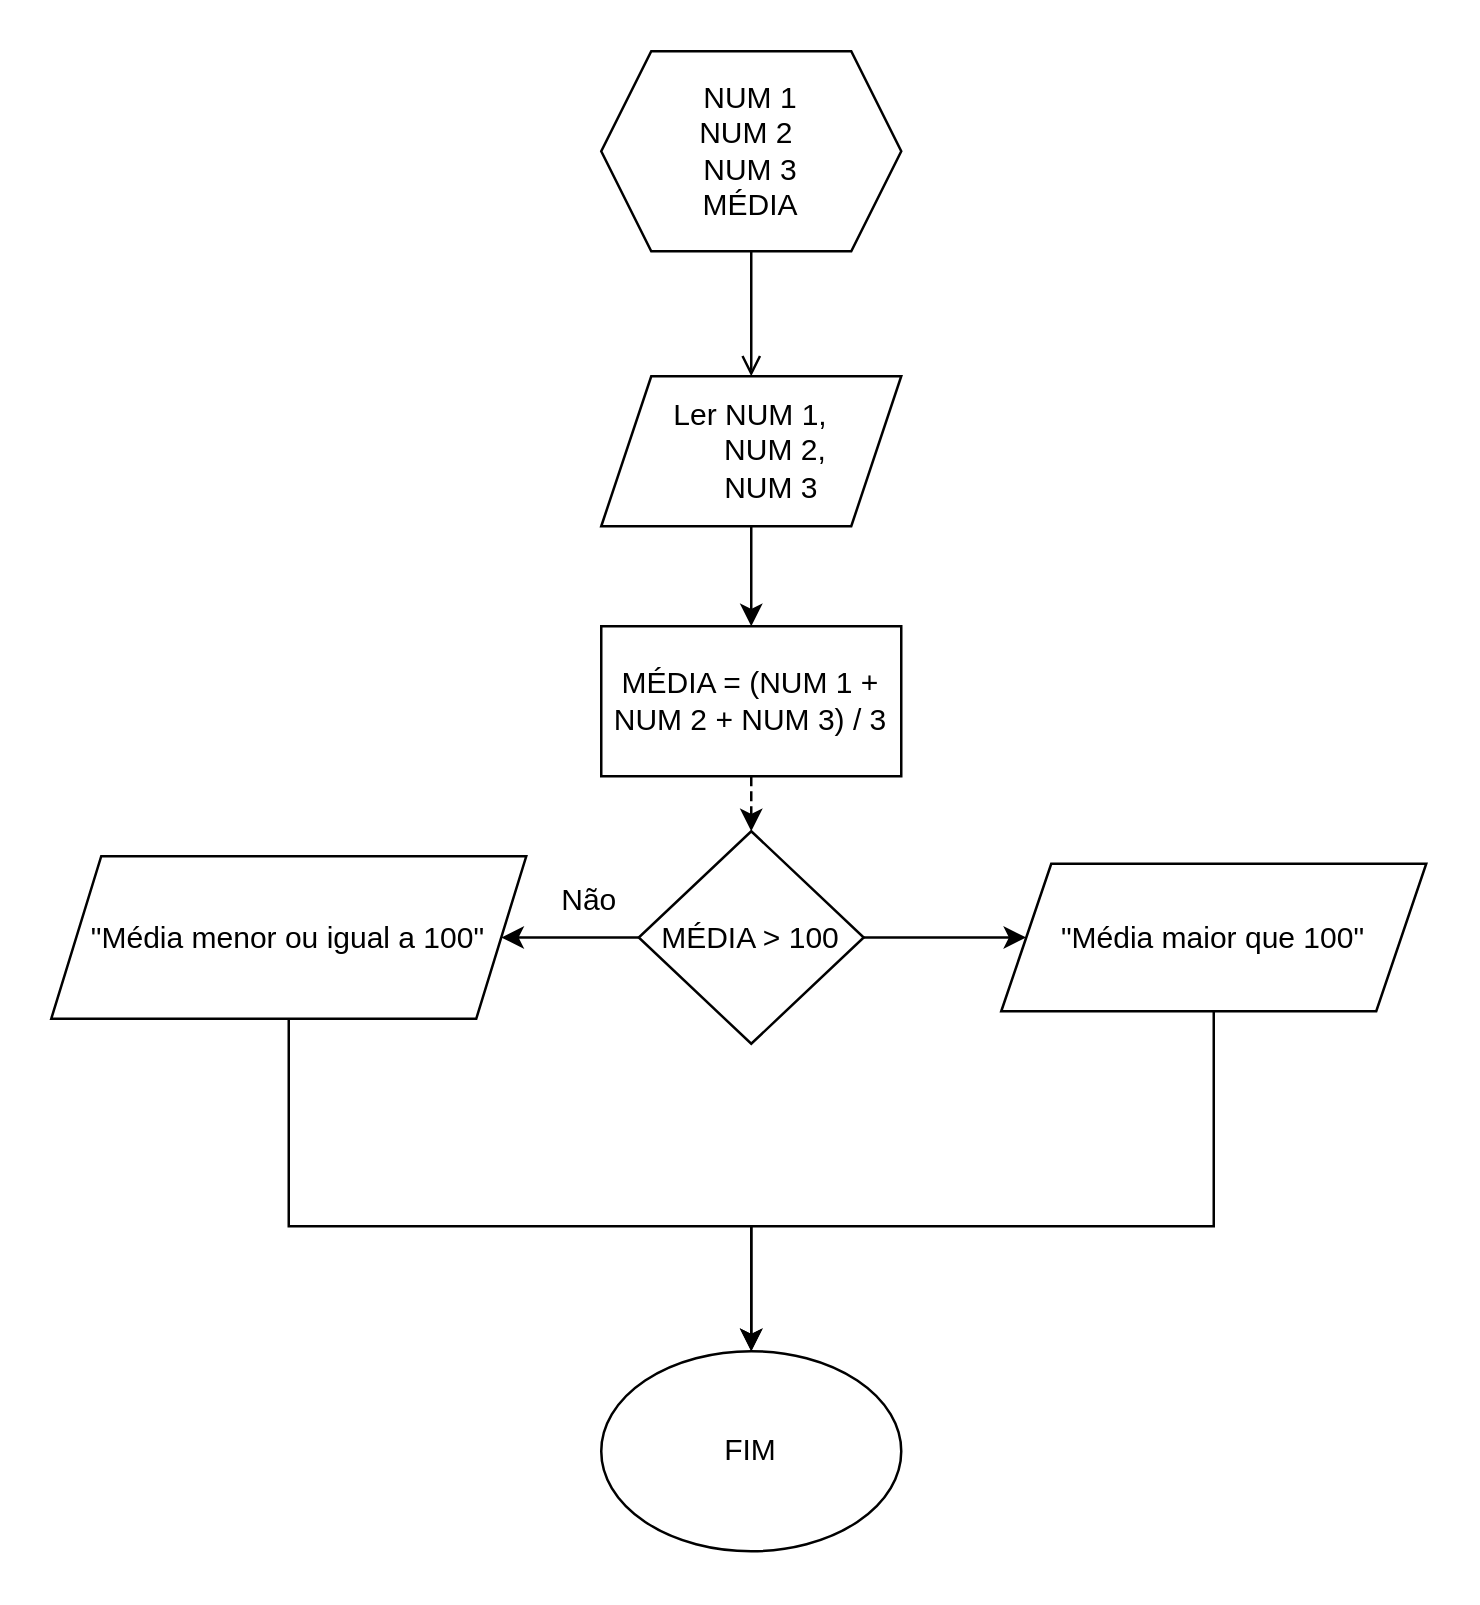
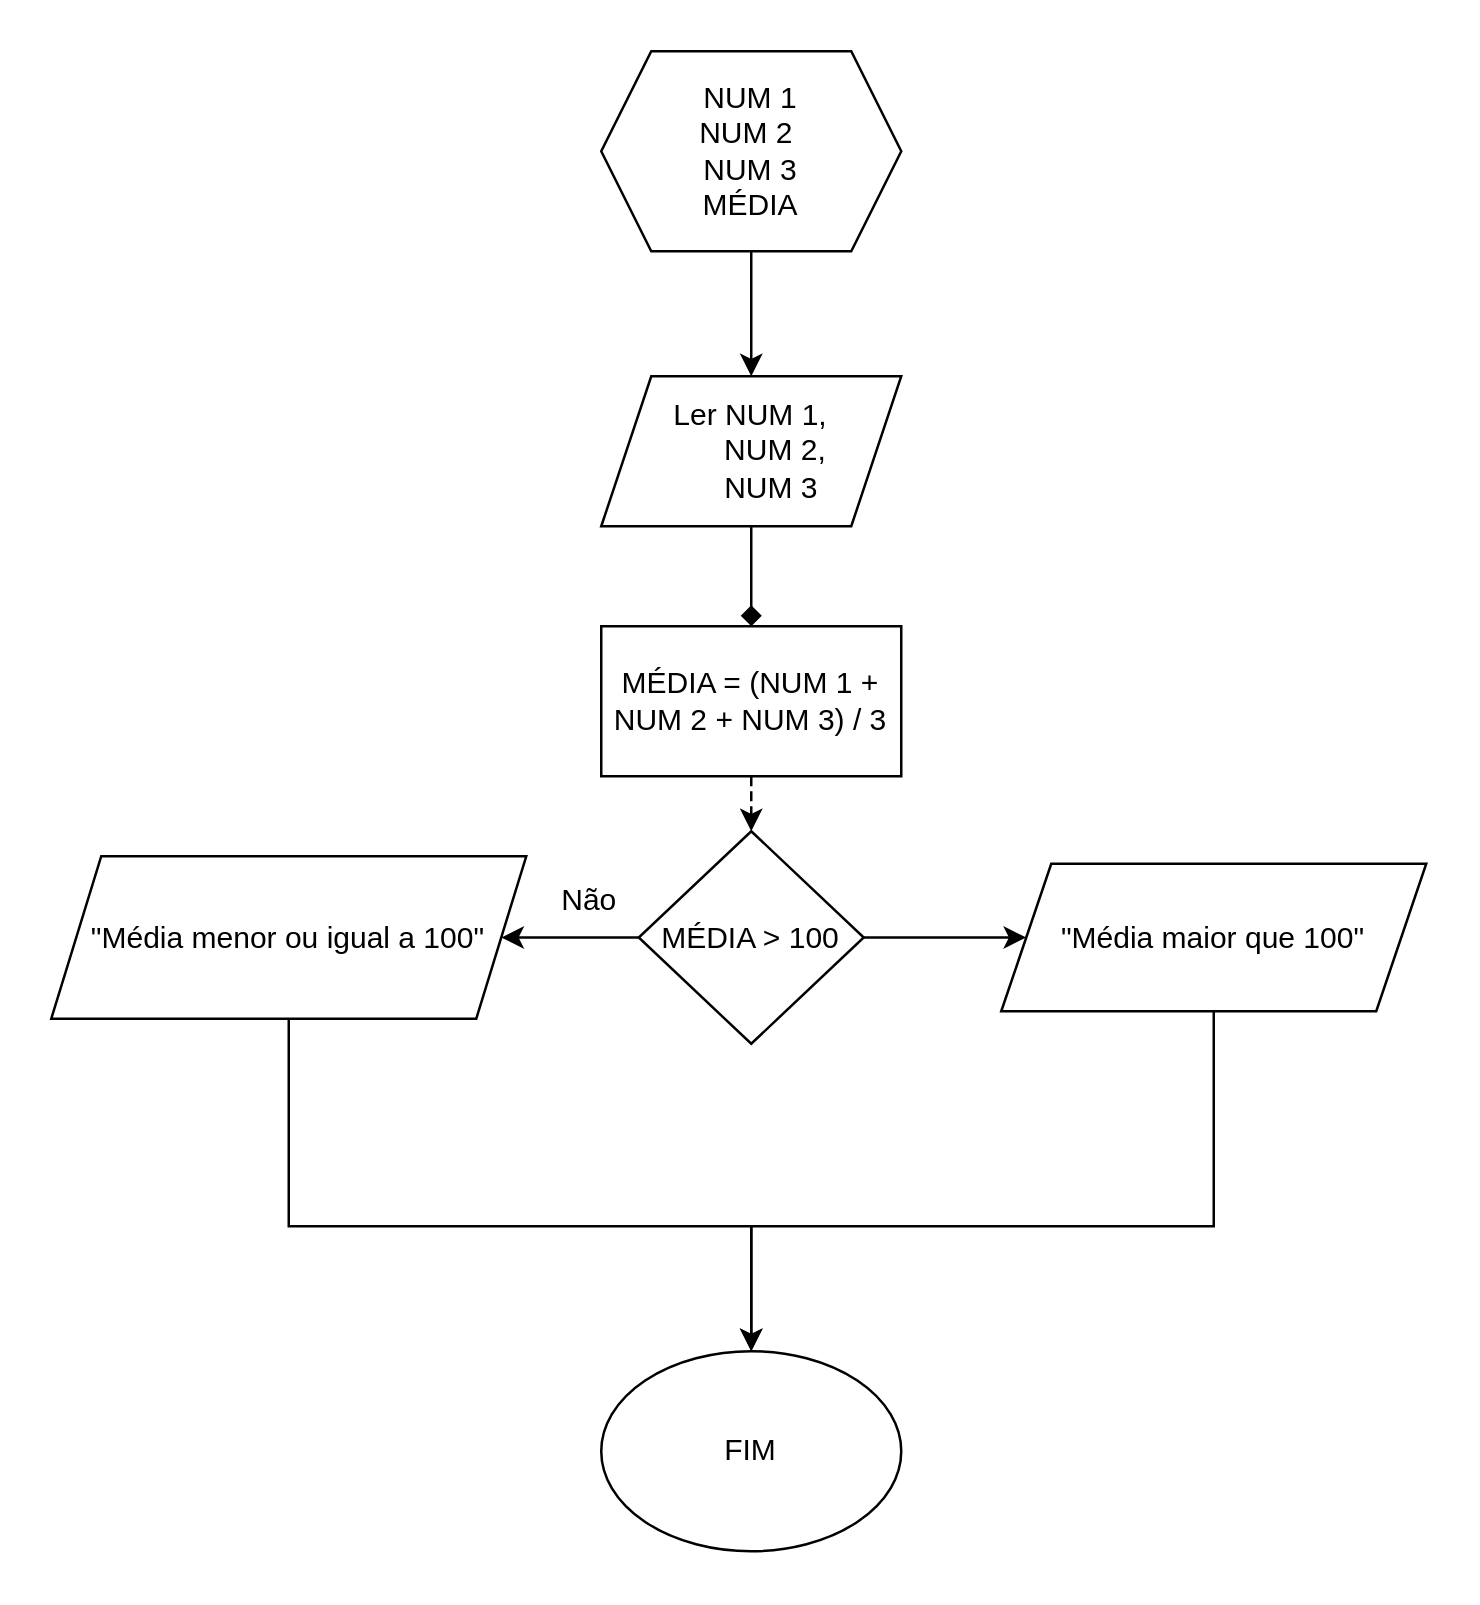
- <mxCell id="2" value="" style="edgeStyle=orthogonalEdgeStyle;rounded=0;orthogonalLoop=1;jettySize=auto;html=1;endArrow=open;" parent="1" source="3" target="5" edge="1"><mxGeometry relative="1" as="geometry" /></mxCell>
+ <mxCell id="2" value="" style="edgeStyle=orthogonalEdgeStyle;rounded=0;orthogonalLoop=1;jettySize=auto;html=1;" parent="1" source="3" target="5" edge="1"><mxGeometry relative="1" as="geometry" /></mxCell>
- <mxCell id="4" value="" style="edgeStyle=orthogonalEdgeStyle;rounded=0;orthogonalLoop=1;jettySize=auto;html=1;" parent="1" source="5" target="7" edge="1"><mxGeometry relative="1" as="geometry" /></mxCell>
+ <mxCell id="4" value="" style="edgeStyle=orthogonalEdgeStyle;rounded=0;orthogonalLoop=1;jettySize=auto;html=1;endArrow=diamond;" parent="1" source="5" target="7" edge="1"><mxGeometry relative="1" as="geometry" /></mxCell>
